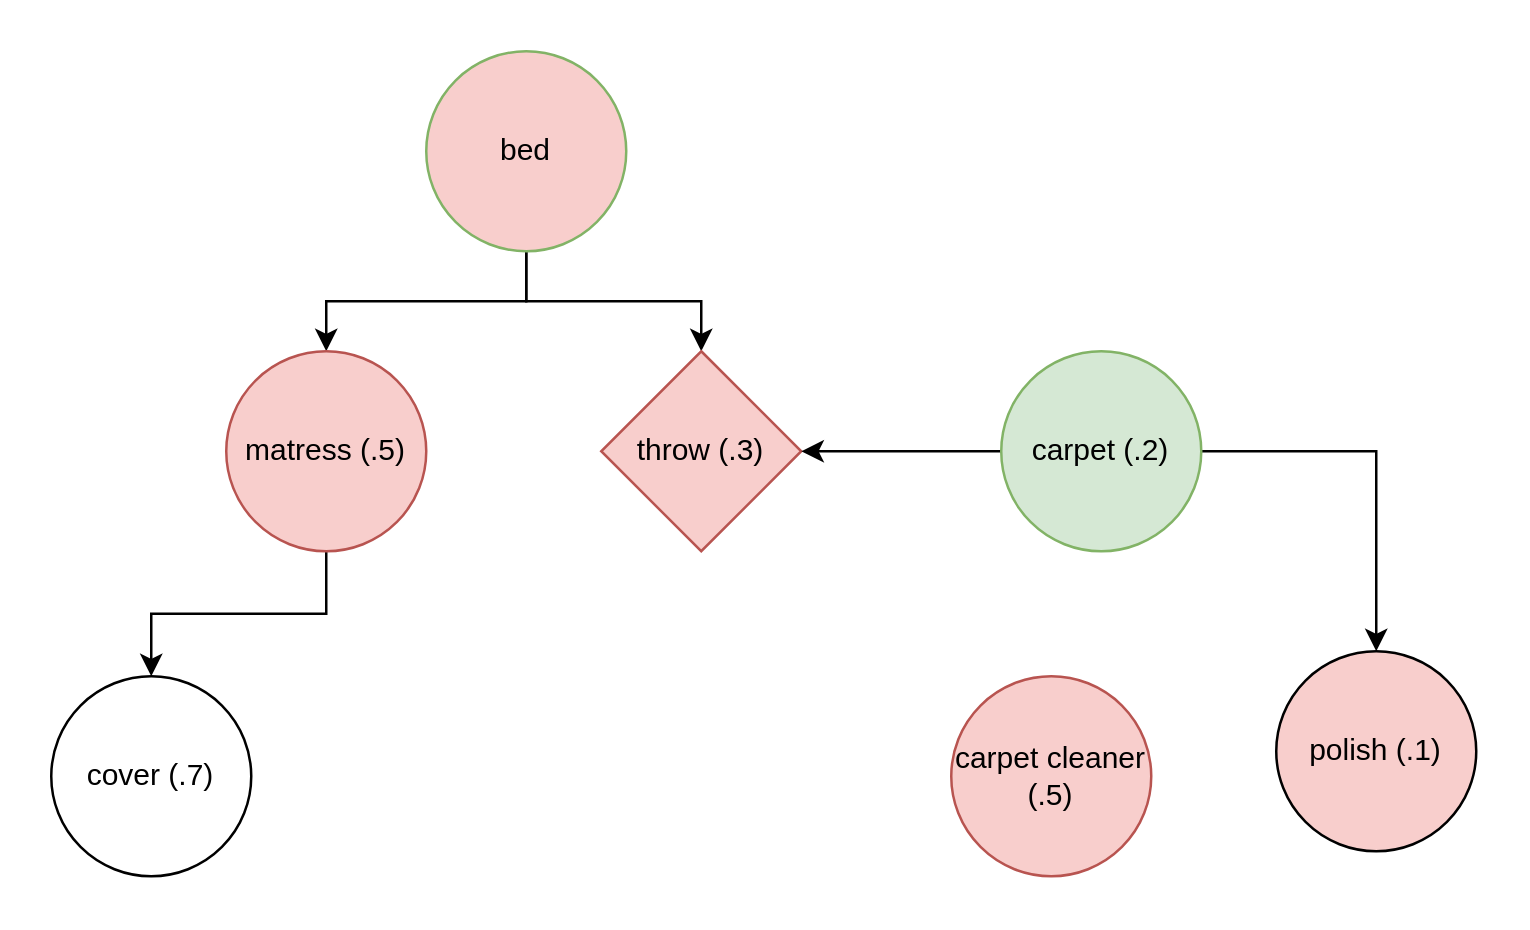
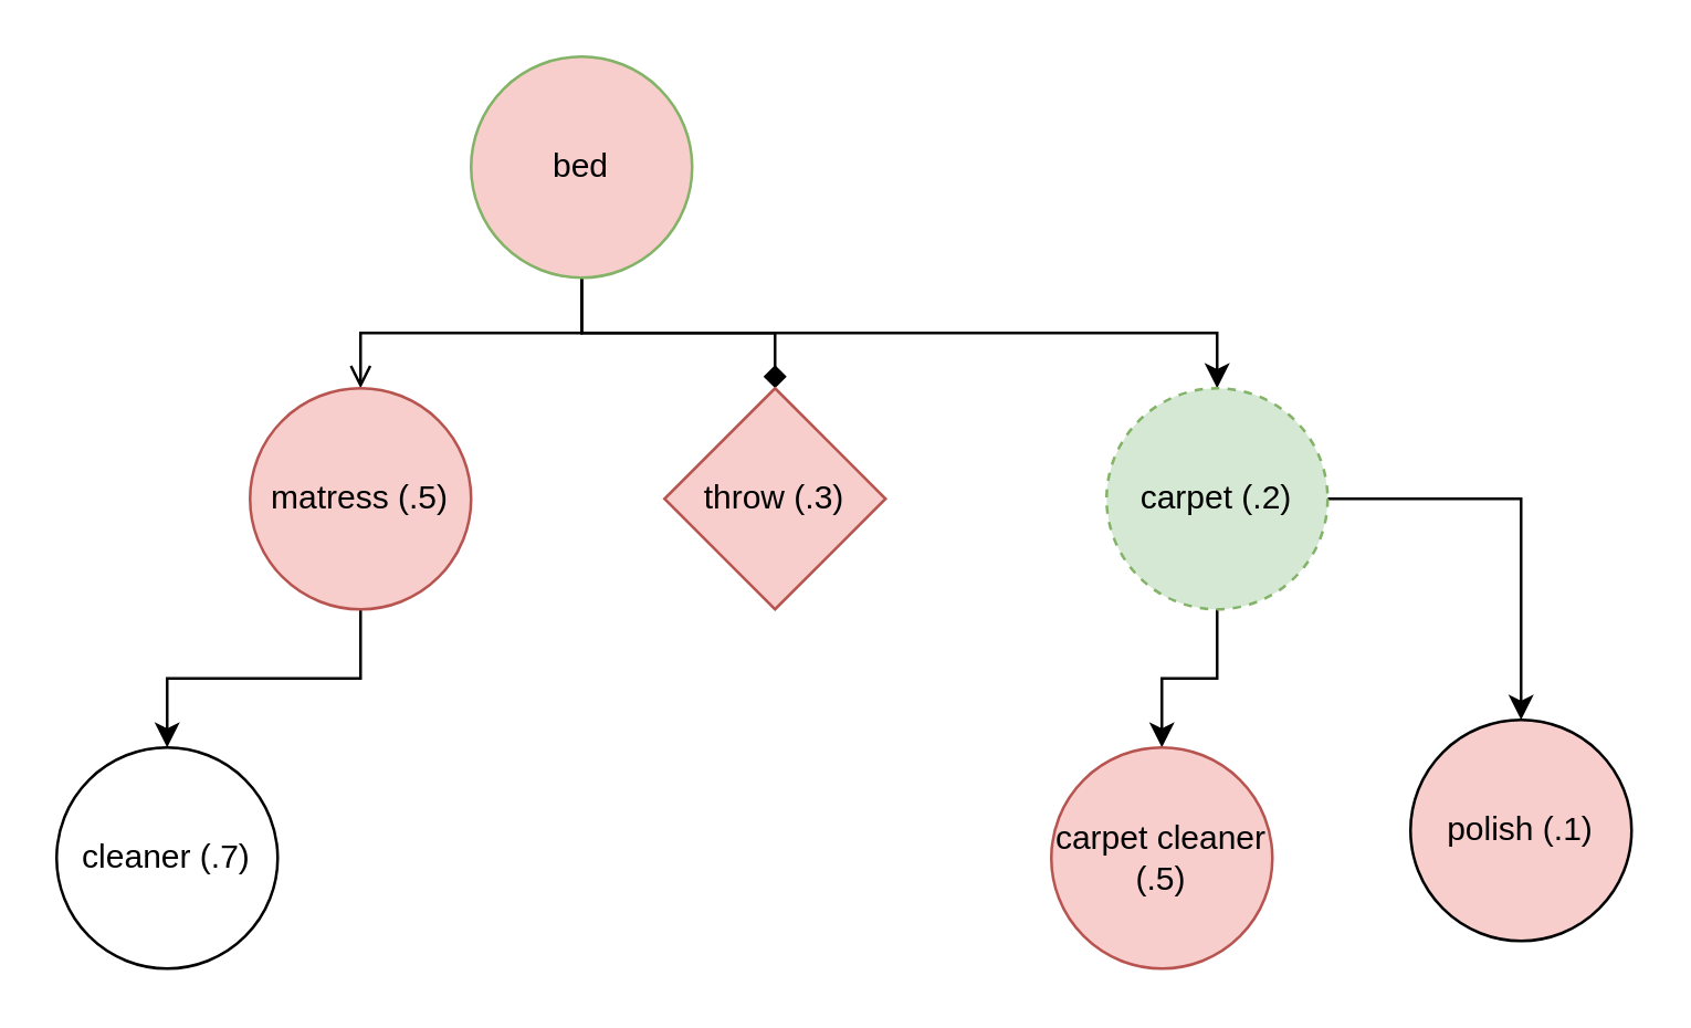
+ <mxCell id="4" style="edgeStyle=orthogonalEdgeStyle;rounded=0;orthogonalLoop=1;jettySize=auto;html=1;" edge="1" parent="1" source="5" target="11"><mxGeometry relative="1" as="geometry"><Array as="points"><mxPoint x="210" y="120" /><mxPoint x="440" y="120" /></Array></mxGeometry></mxCell>
- <mxCell id="3" style="edgeStyle=orthogonalEdgeStyle;rounded=0;orthogonalLoop=1;jettySize=auto;html=1;" edge="1" parent="1" source="5" target="8"><mxGeometry relative="1" as="geometry" /></mxCell>
+ <mxCell id="3" style="edgeStyle=orthogonalEdgeStyle;rounded=0;orthogonalLoop=1;jettySize=auto;html=1;endArrow=diamond;" edge="1" parent="1" source="5" target="8"><mxGeometry relative="1" as="geometry" /></mxCell>
- <mxCell id="2" style="edgeStyle=orthogonalEdgeStyle;rounded=0;orthogonalLoop=1;jettySize=auto;html=1;" edge="1" parent="1" source="5" target="7"><mxGeometry relative="1" as="geometry" /></mxCell>
+ <mxCell id="2" style="edgeStyle=orthogonalEdgeStyle;rounded=0;orthogonalLoop=1;jettySize=auto;html=1;endArrow=open;" edge="1" parent="1" source="5" target="7"><mxGeometry relative="1" as="geometry" /></mxCell>
- <mxCell id="9" style="edgeStyle=orthogonalEdgeStyle;rounded=0;orthogonalLoop=1;jettySize=auto;html=1;" edge="1" parent="1" source="11" target="8"><mxGeometry relative="1" as="geometry" /></mxCell>
+ <mxCell id="9" style="edgeStyle=orthogonalEdgeStyle;rounded=0;orthogonalLoop=1;jettySize=auto;html=1;" edge="1" parent="1" source="11" target="12"><mxGeometry relative="1" as="geometry" /></mxCell>
- <mxCell id="11" value="carpet (.2)" style="ellipse;whiteSpace=wrap;html=1;aspect=fixed;fillColor=#d5e8d4;strokeColor=#82b366;" vertex="1" parent="1"><mxGeometry x="400" y="140" width="80" height="80" as="geometry" /></mxCell>
+ <mxCell id="11" value="carpet (.2)" style="ellipse;whiteSpace=wrap;html=1;aspect=fixed;fillColor=#d5e8d4;strokeColor=#82b366;dashed=1;" vertex="1" parent="1"><mxGeometry x="400" y="140" width="80" height="80" as="geometry" /></mxCell>
- <mxCell id="13" value="cover (.7)" style="ellipse;whiteSpace=wrap;html=1;aspect=fixed;" vertex="1" parent="1"><mxGeometry x="20" y="270" width="80" height="80" as="geometry" /></mxCell>
+ <mxCell id="13" value="cleaner (.7)" style="ellipse;whiteSpace=wrap;html=1;aspect=fixed;" vertex="1" parent="1"><mxGeometry x="20" y="270" width="80" height="80" as="geometry" /></mxCell>
